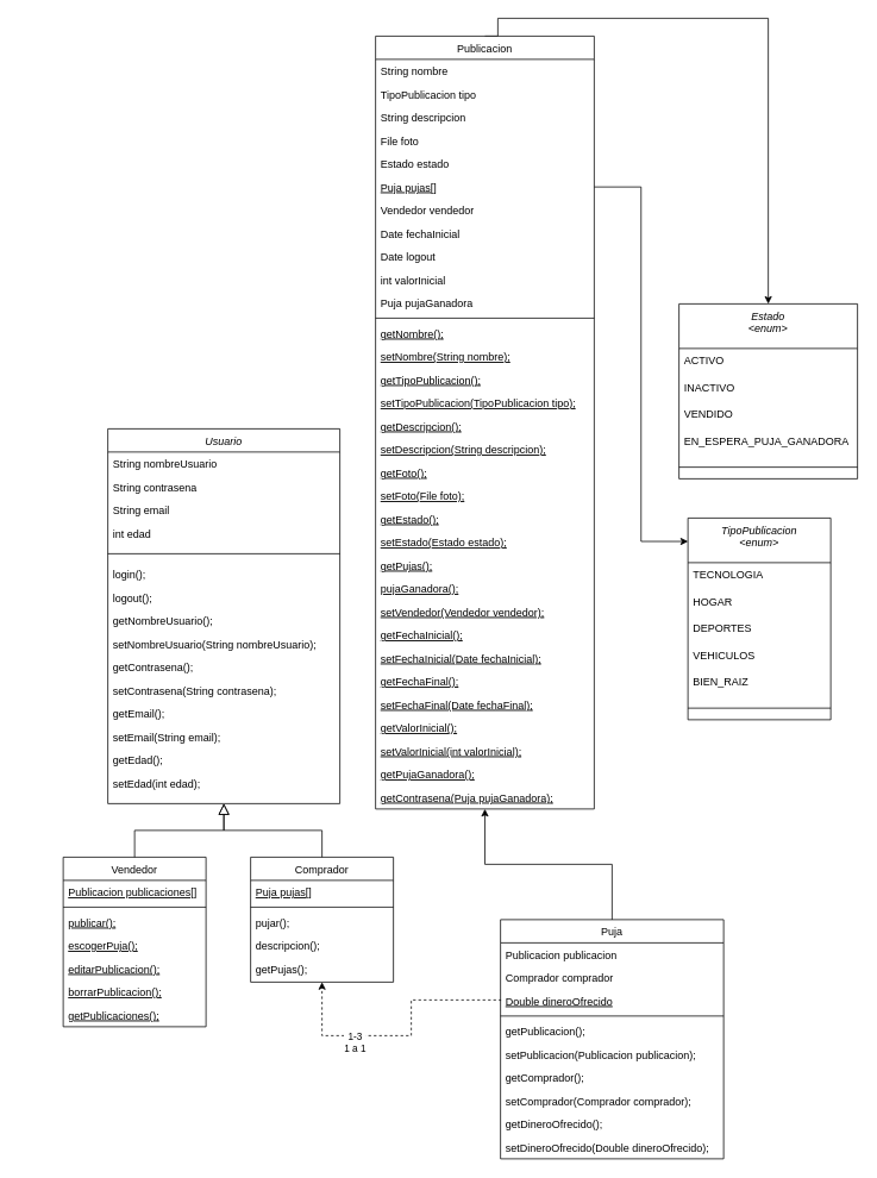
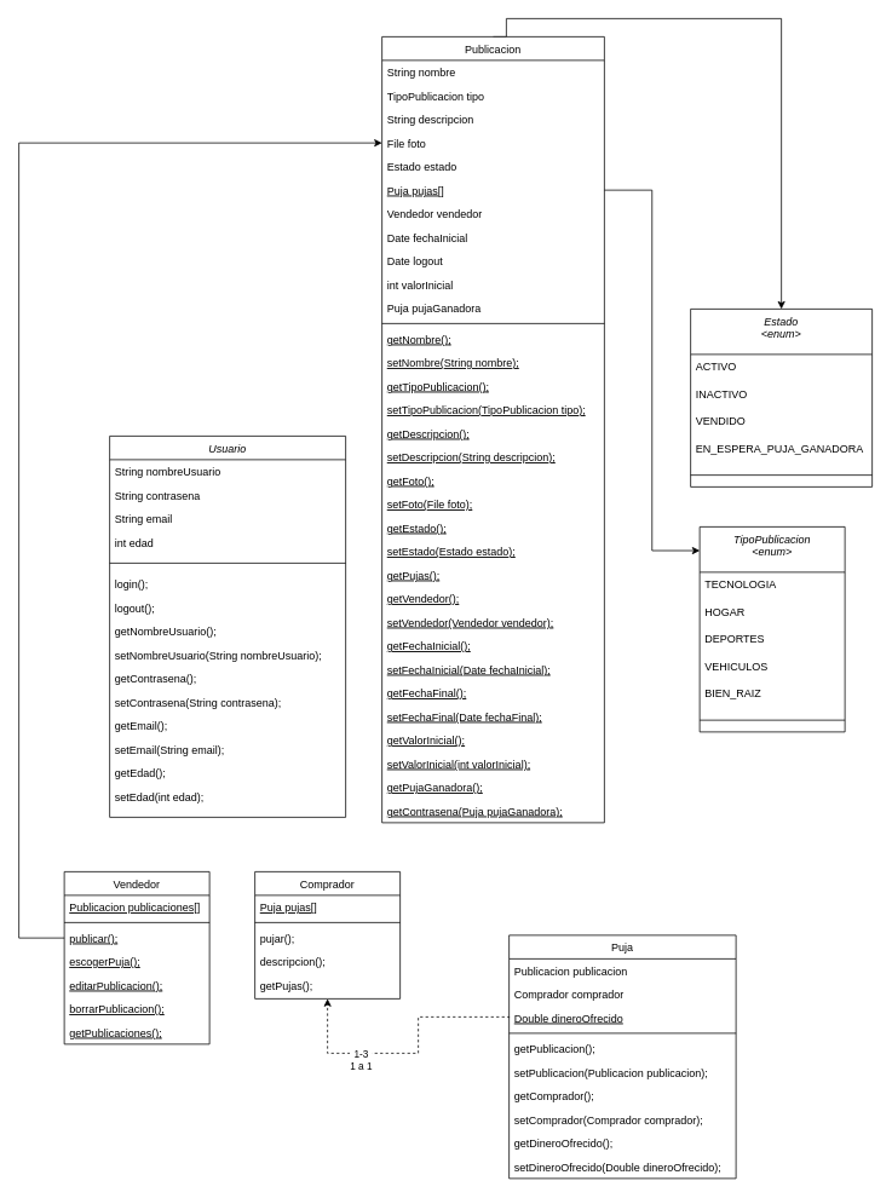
+ <mxCell id="97" style="edgeStyle=orthogonalEdgeStyle;rounded=0;orthogonalLoop=1;jettySize=auto;html=1;entryX=0;entryY=0.5;entryDx=0;entryDy=0;" parent="1" source="21" target="39" edge="1"><mxGeometry relative="1" as="geometry"><Array as="points"><mxPoint x="20" y="1033" /><mxPoint x="20" y="157" /></Array></mxGeometry></mxCell>
- <mxCell id="59" value="pujaGanadora();" style="text;align=left;verticalAlign=top;spacingLeft=4;spacingRight=4;overflow=hidden;rotatable=0;points=[[0,0.5],[1,0.5]];portConstraint=eastwest;fontStyle=4" parent="35" vertex="1"><mxGeometry y="606" width="245" height="26" as="geometry" /></mxCell>
+ <mxCell id="59" value="getVendedor();" style="text;align=left;verticalAlign=top;spacingLeft=4;spacingRight=4;overflow=hidden;rotatable=0;points=[[0,0.5],[1,0.5]];portConstraint=eastwest;fontStyle=4" parent="35" vertex="1"><mxGeometry y="606" width="245" height="26" as="geometry" /></mxCell>
- <mxCell id="26" value="" style="endArrow=block;endSize=10;endFill=0;shadow=0;strokeWidth=1;rounded=0;edgeStyle=elbowEdgeStyle;elbow=vertical;" parent="1" source="18" target="2" edge="1"><mxGeometry width="160" relative="1" as="geometry"><mxPoint x="150" y="803" as="sourcePoint" /><mxPoint x="150" y="803" as="targetPoint" /></mxGeometry></mxCell>
- <mxCell id="33" value="" style="endArrow=block;endSize=10;endFill=0;shadow=0;strokeWidth=1;rounded=0;edgeStyle=elbowEdgeStyle;elbow=vertical;" parent="1" source="27" target="2" edge="1"><mxGeometry width="160" relative="1" as="geometry"><mxPoint x="160" y="973" as="sourcePoint" /><mxPoint x="260" y="871" as="targetPoint" /></mxGeometry></mxCell>
- <mxCell id="69" style="edgeStyle=orthogonalEdgeStyle;rounded=0;orthogonalLoop=1;jettySize=auto;html=1;entryX=0.5;entryY=1;entryDx=0;entryDy=0;" parent="1" source="70" target="35" edge="1"><mxGeometry relative="1" as="geometry" /></mxCell>
